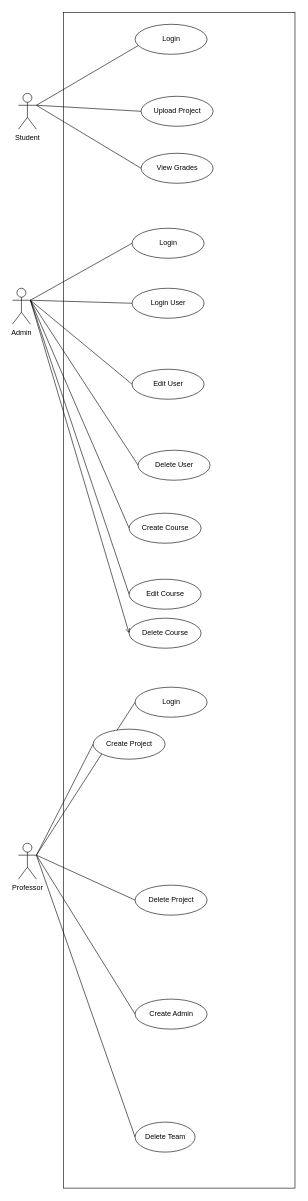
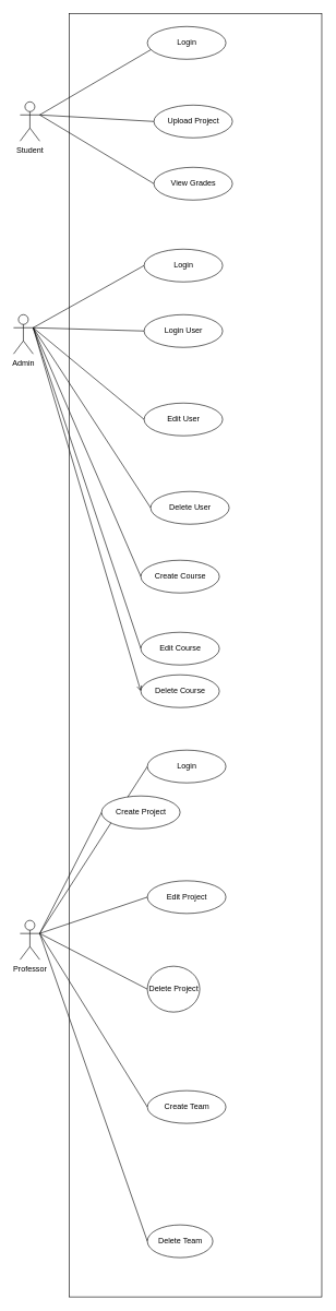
+ <mxCell id="8" value="Edit Project" style="ellipse;whiteSpace=wrap;html=1;" parent="1" vertex="1"><mxGeometry x="224.5" y="1344.5" width="120" height="50" as="geometry" /></mxCell>
+ <mxCell id="7" style="edgeStyle=none;rounded=0;orthogonalLoop=1;jettySize=auto;html=1;exitX=0;exitY=0.5;exitDx=0;exitDy=0;entryX=1;entryY=0.333;entryDx=0;entryDy=0;entryPerimeter=0;endArrow=none;endFill=0;" parent="1" source="8" target="4" edge="1"><mxGeometry relative="1" as="geometry" /></mxCell>
- <mxCell id="10" value="Delete Project" style="ellipse;whiteSpace=wrap;html=1;" parent="1" vertex="1"><mxGeometry x="224.5" y="1475" width="120" height="50" as="geometry" /></mxCell>
+ <mxCell id="10" value="Delete Project" style="ellipse;whiteSpace=wrap;html=1;" parent="1" vertex="1"><mxGeometry x="224.5" y="1475" width="80" height="70" as="geometry" /></mxCell>
- <mxCell id="12" value="Create Admin" style="ellipse;whiteSpace=wrap;html=1;" parent="1" vertex="1"><mxGeometry x="224.5" y="1665" width="120" height="50" as="geometry" /></mxCell>
+ <mxCell id="12" value="Create Team" style="ellipse;whiteSpace=wrap;html=1;" parent="1" vertex="1"><mxGeometry x="224.5" y="1665" width="120" height="50" as="geometry" /></mxCell>
